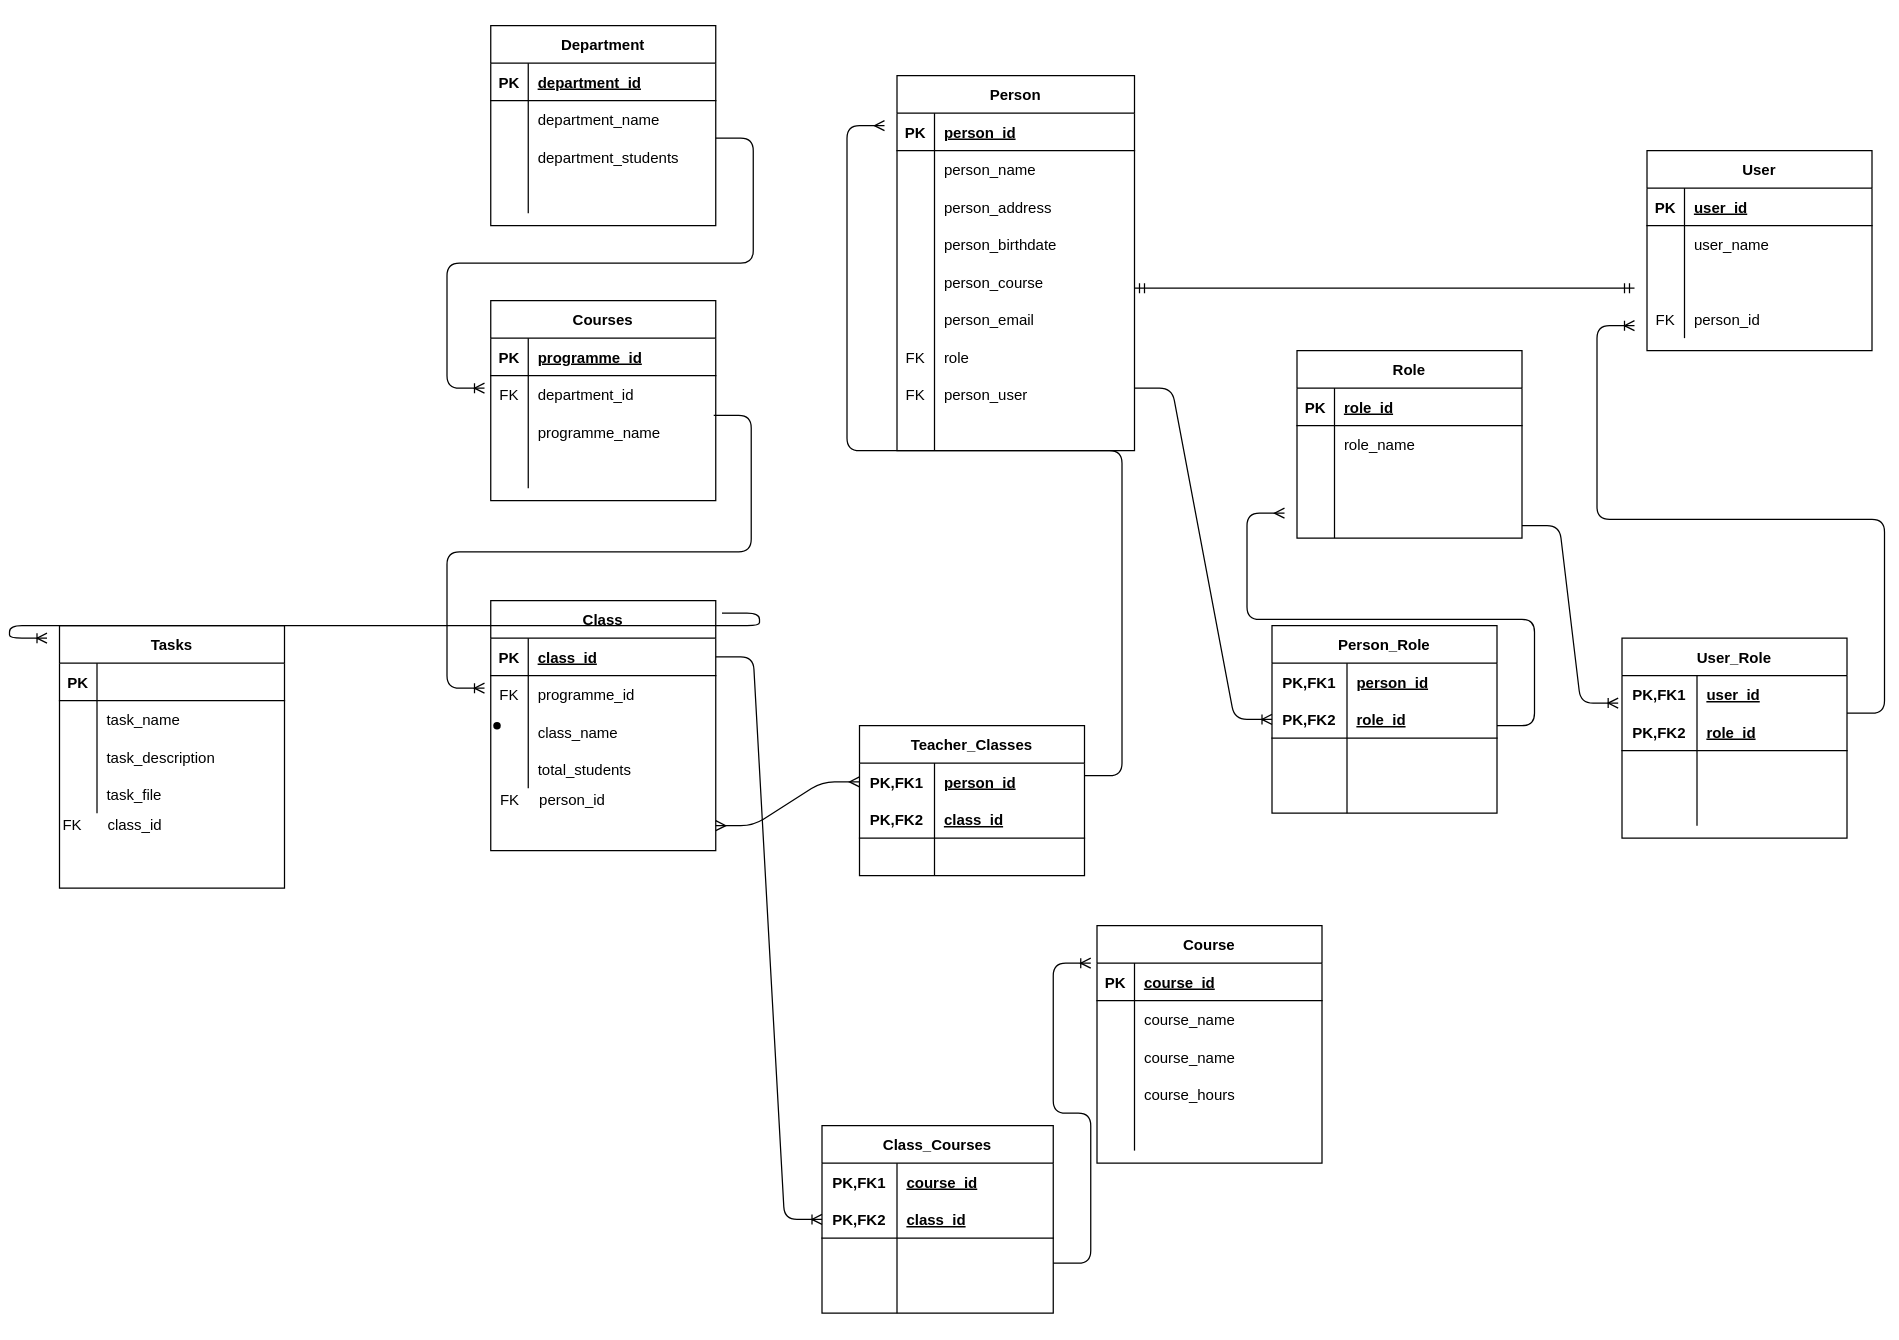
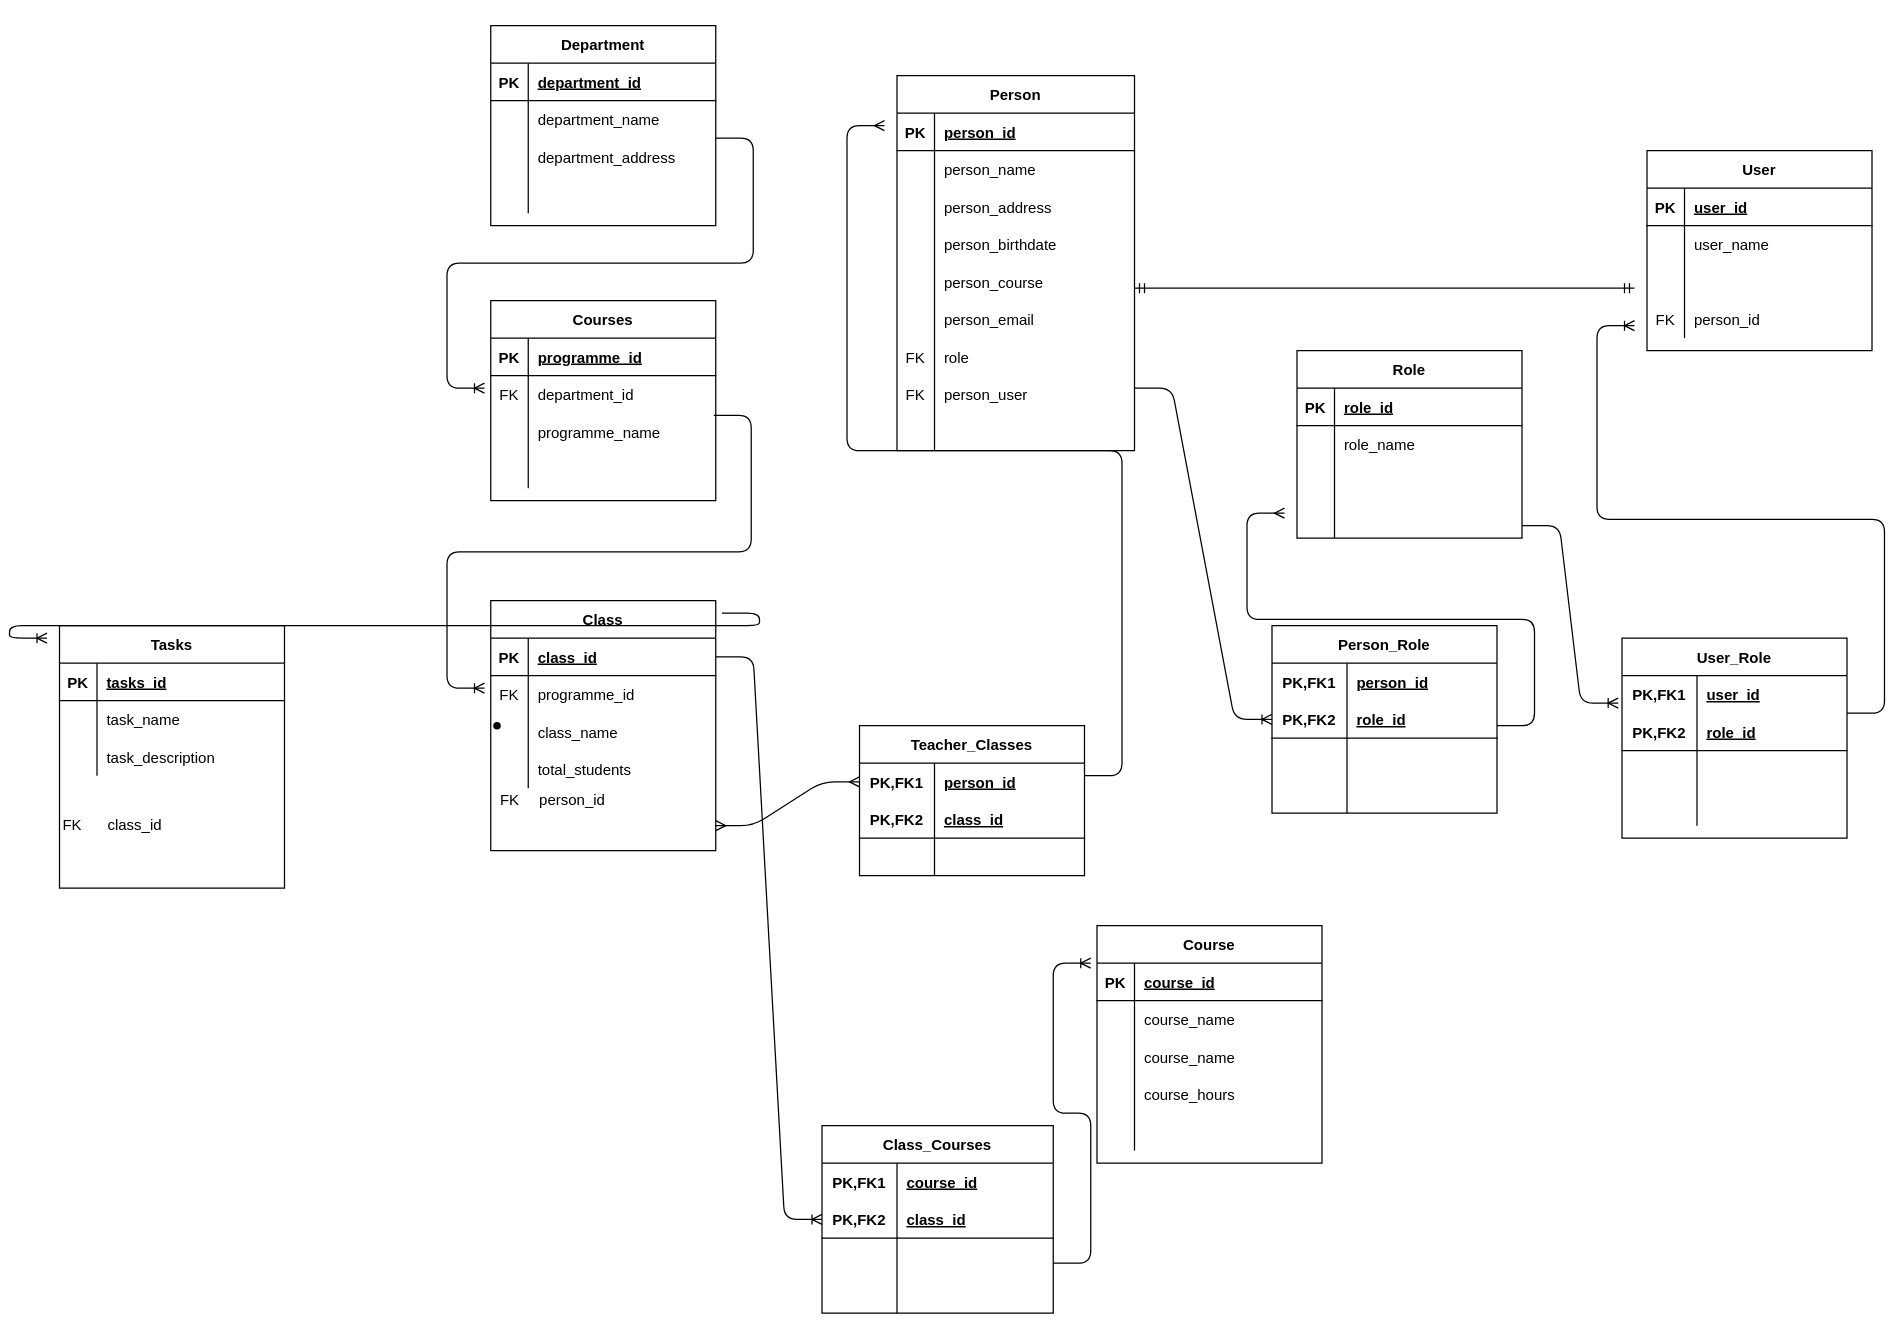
- <mxCell id="11" value="department_students" style="shape=partialRectangle;connectable=0;fillColor=none;top=0;left=0;bottom=0;right=0;align=left;spacingLeft=6;overflow=hidden;" parent="9" vertex="1"><mxGeometry x="30" width="150" height="30" as="geometry" /></mxCell>
+ <mxCell id="11" value="department_address" style="shape=partialRectangle;connectable=0;fillColor=none;top=0;left=0;bottom=0;right=0;align=left;spacingLeft=6;overflow=hidden;" parent="9" vertex="1"><mxGeometry x="30" width="150" height="30" as="geometry" /></mxCell>
+ <mxCell id="91" value="tasks_id" style="shape=partialRectangle;connectable=0;fillColor=none;top=0;left=0;bottom=0;right=0;align=left;spacingLeft=6;fontStyle=5;overflow=hidden;" parent="89" vertex="1"><mxGeometry x="30" width="150" height="30" as="geometry" /></mxCell>
- <mxCell id="100" value="task_file" style="shape=partialRectangle;connectable=0;fillColor=none;top=0;left=0;bottom=0;right=0;align=left;spacingLeft=6;overflow=hidden;" parent="98" vertex="1"><mxGeometry x="30" width="150" height="30" as="geometry" /></mxCell>
